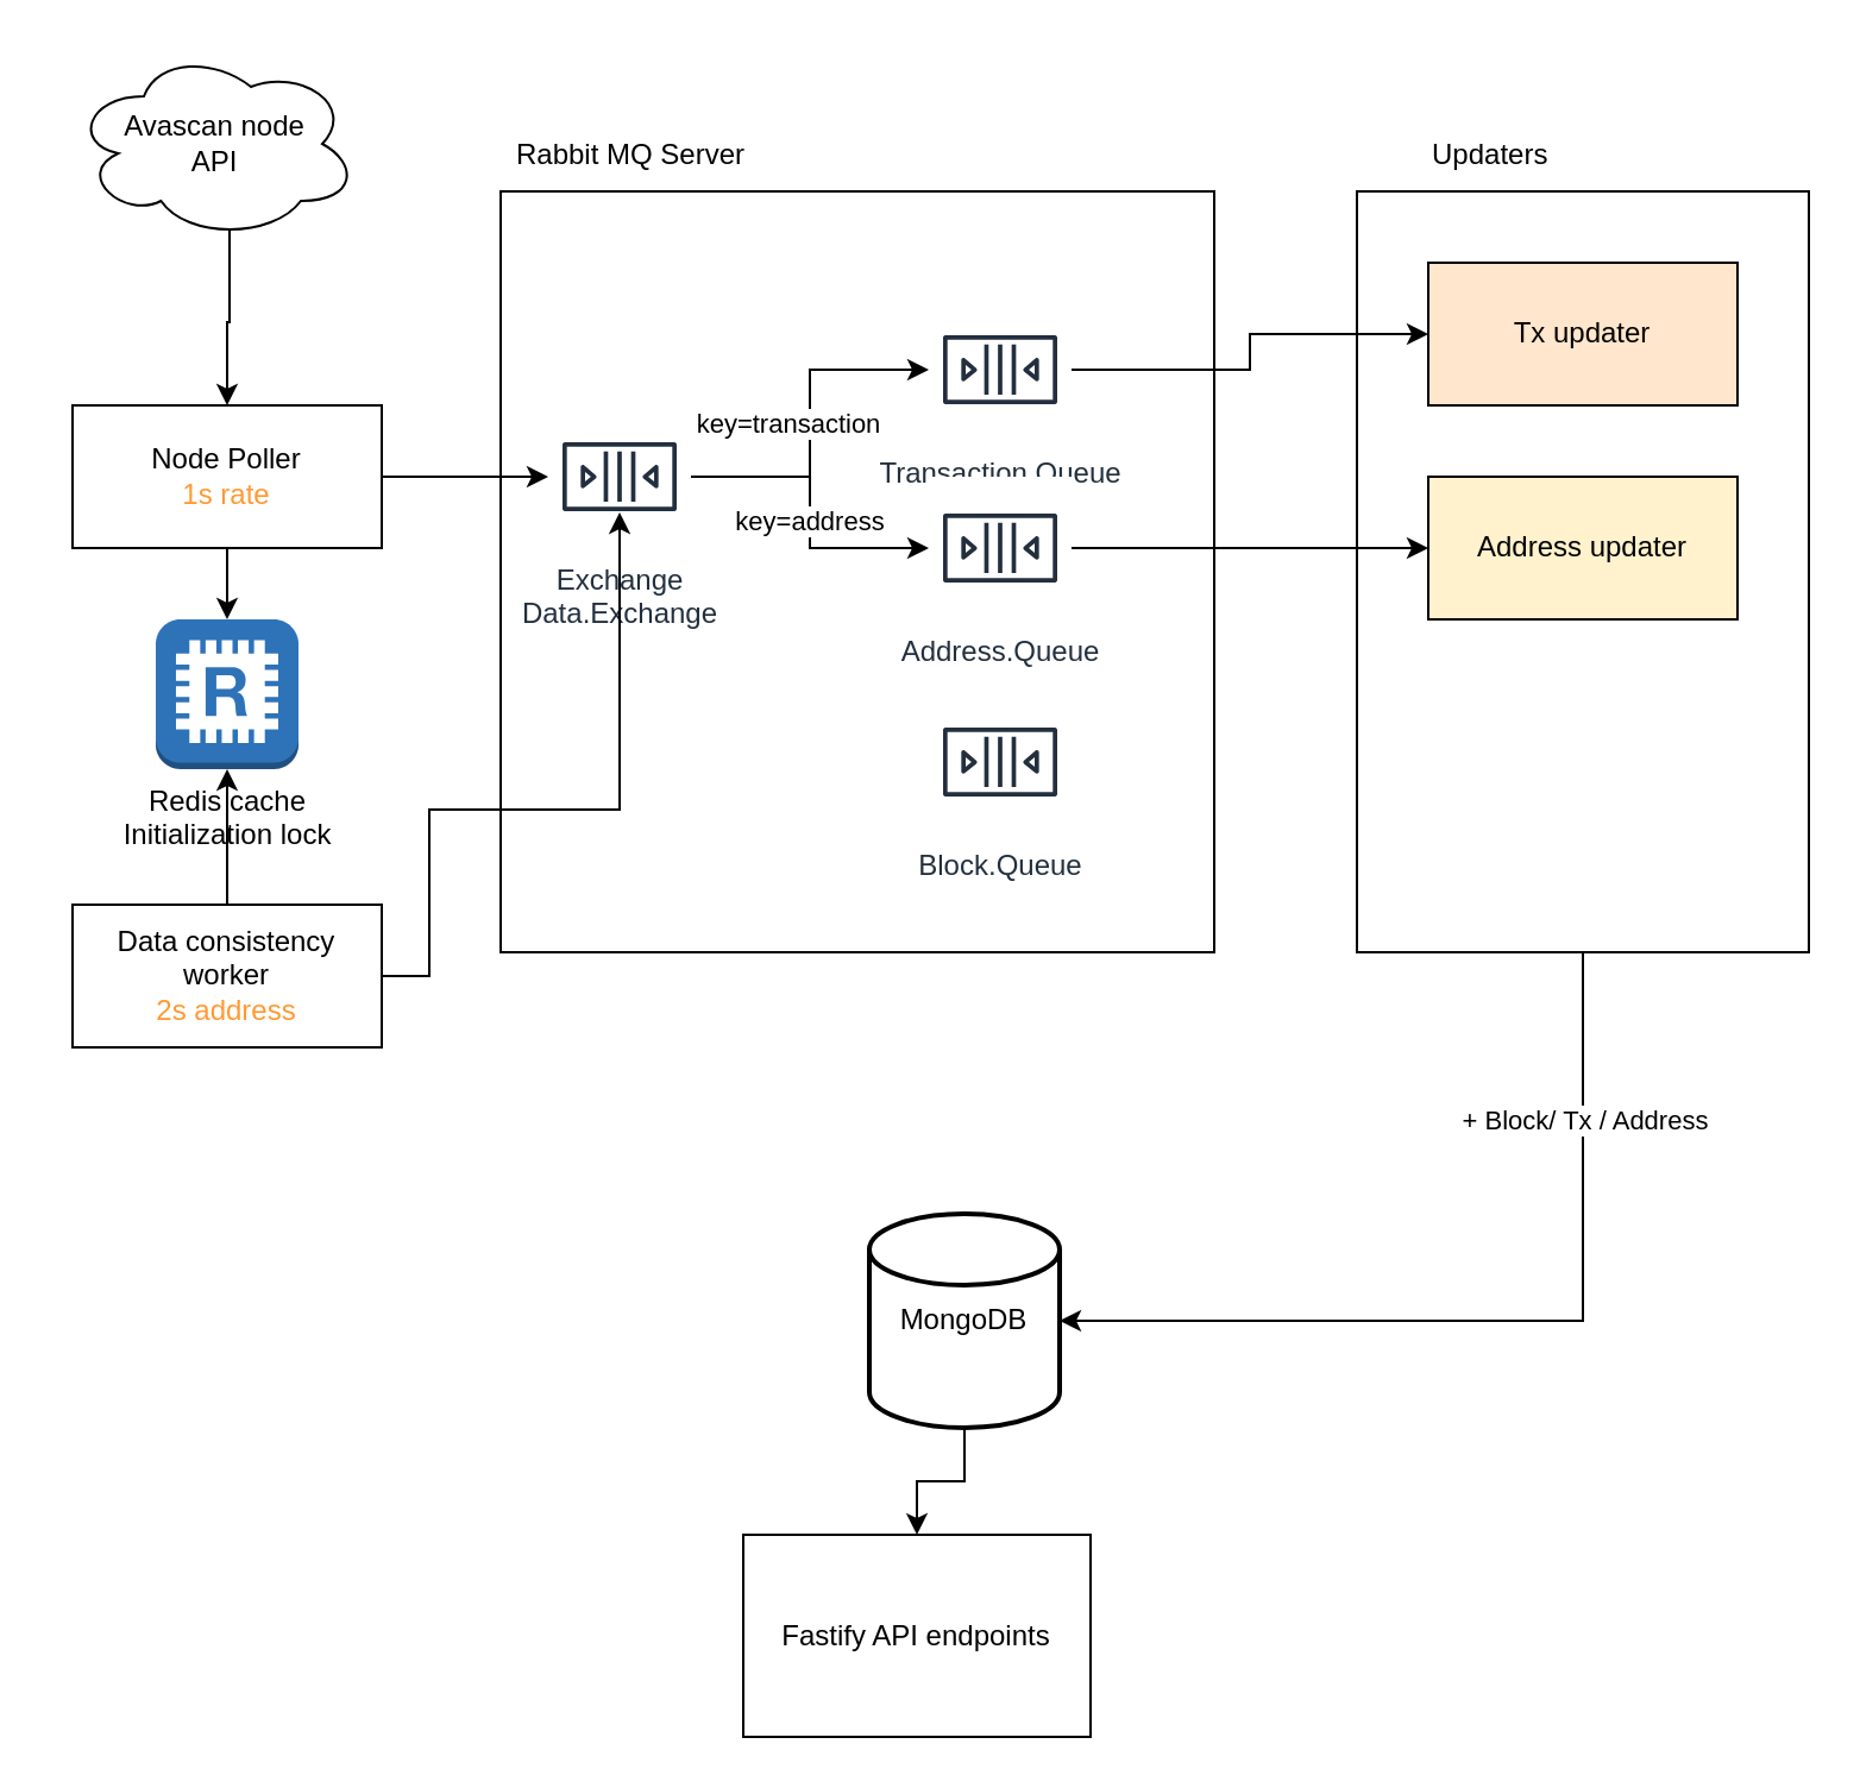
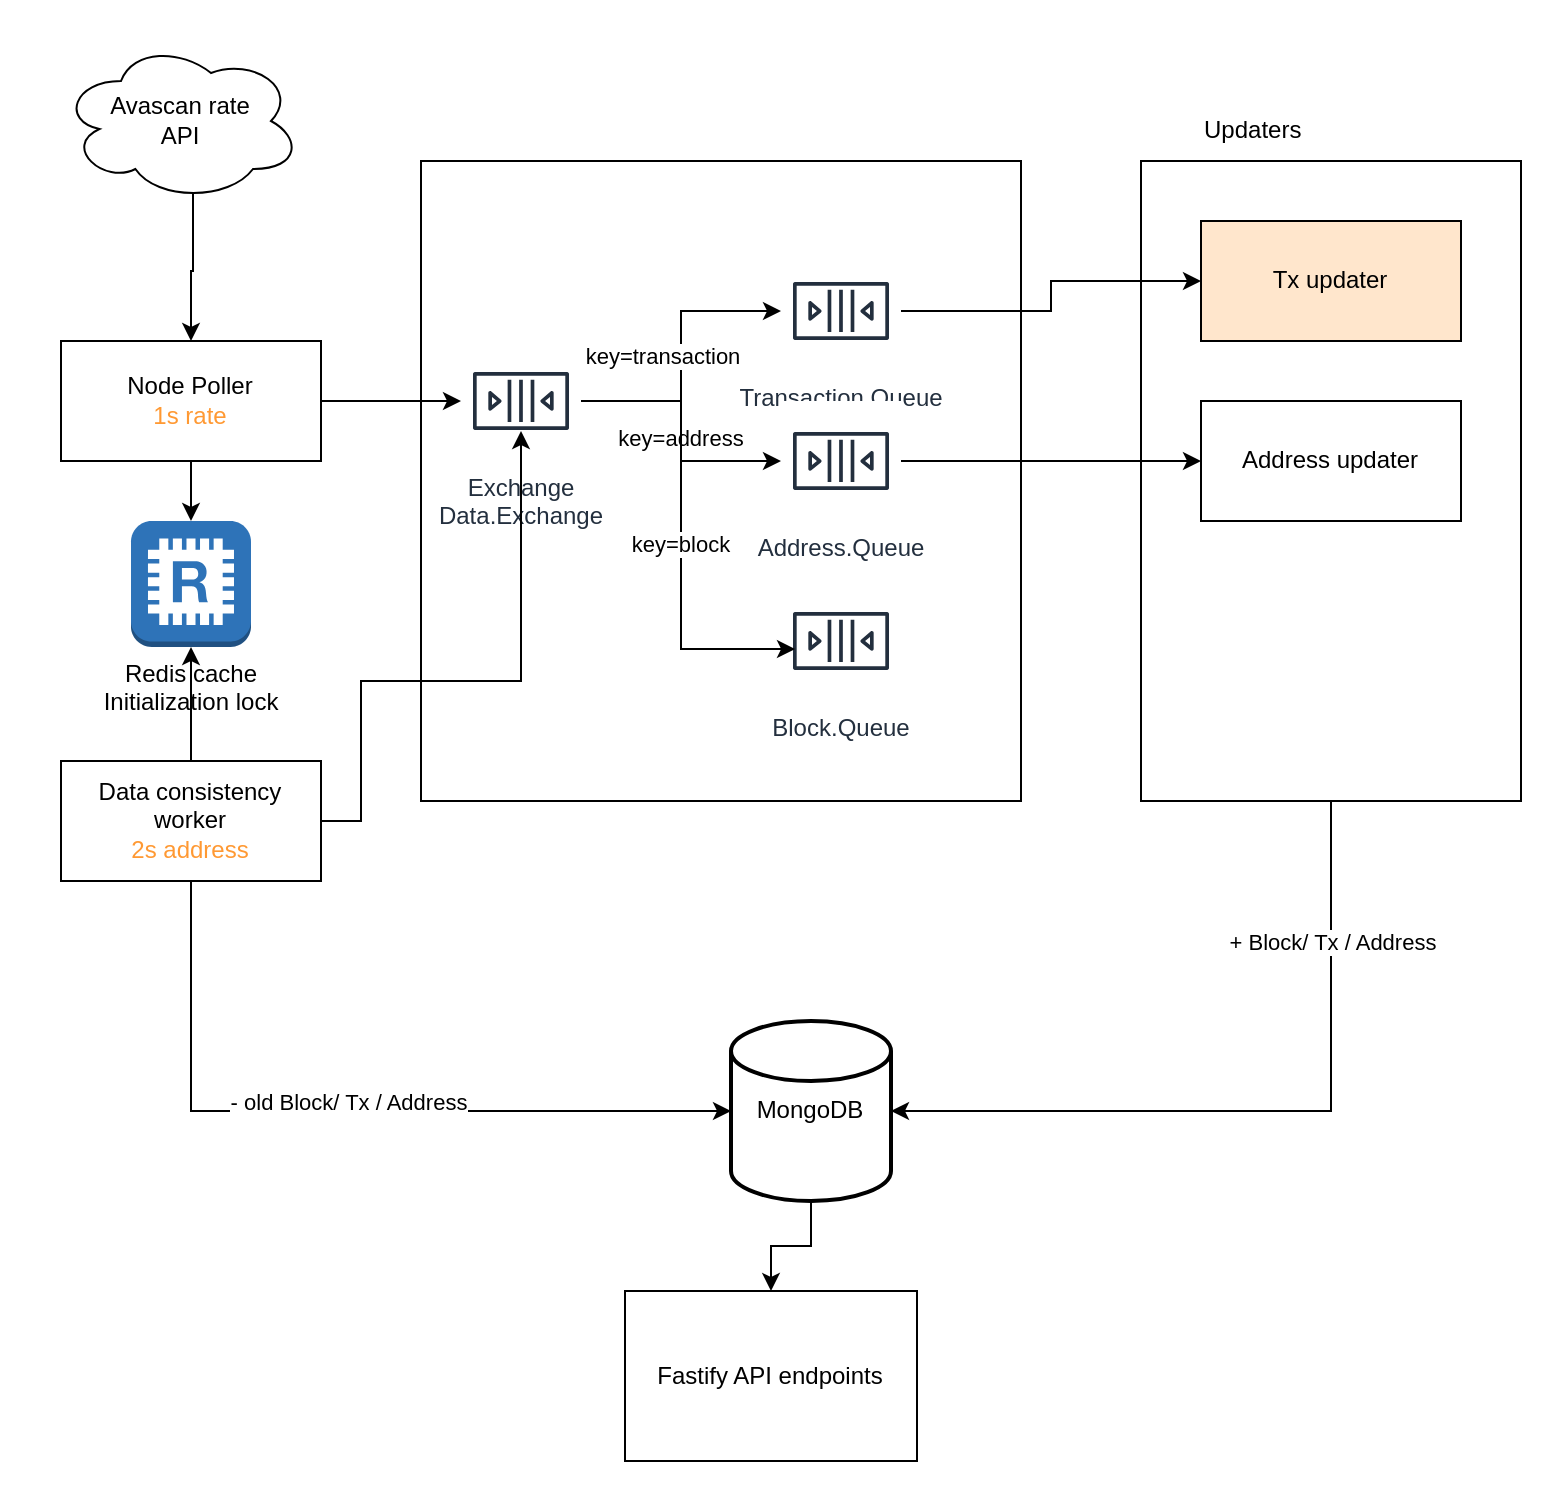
- <mxCell id="20" value="Avascan node &lt;br&gt;API" style="ellipse;shape=cloud;whiteSpace=wrap;html=1;" vertex="1" parent="1"><mxGeometry x="30" y="20" width="120" height="80" as="geometry" /></mxCell>
+ <mxCell id="20" value="Avascan rate &lt;br&gt;API" style="ellipse;shape=cloud;whiteSpace=wrap;html=1;" vertex="1" parent="1"><mxGeometry x="30" y="20" width="120" height="80" as="geometry" /></mxCell>
- <mxCell id="15" value="Rabbit MQ Server" style="text;html=1;strokeColor=none;fillColor=none;align=center;verticalAlign=middle;whiteSpace=wrap;rounded=0;" vertex="1" parent="1"><mxGeometry x="210" y="50" width="110" height="30" as="geometry" /></mxCell>
- <mxCell id="22" value="Address updater" style="rounded=0;whiteSpace=wrap;html=1;fillColor=#fff2cc;" vertex="1" parent="1"><mxGeometry x="600" y="200" width="130" height="60" as="geometry" /></mxCell>
+ <mxCell id="22" value="Address updater" style="rounded=0;whiteSpace=wrap;html=1;" vertex="1" parent="1"><mxGeometry x="600" y="200" width="130" height="60" as="geometry" /></mxCell>
+ <mxCell id="30" value="" style="edgeStyle=orthogonalEdgeStyle;rounded=0;orthogonalLoop=1;jettySize=auto;html=1;entryX=0.117;entryY=0.567;entryDx=0;entryDy=0;entryPerimeter=0;" edge="1" parent="1" source="8" target="29"><mxGeometry relative="1" as="geometry"><mxPoint x="300" y="210" as="sourcePoint" /><mxPoint x="400" y="240" as="targetPoint" /><Array as="points"><mxPoint x="340" y="200" /><mxPoint x="340" y="324" /></Array></mxGeometry></mxCell>
+ <mxCell id="31" value="key=block" style="edgeLabel;html=1;align=center;verticalAlign=middle;resizable=0;points=[];" vertex="1" connectable="0" parent="30"><mxGeometry x="0.046" y="-1" relative="1" as="geometry"><mxPoint as="offset" /></mxGeometry></mxCell>
+ <mxCell id="36" style="edgeStyle=orthogonalEdgeStyle;rounded=0;orthogonalLoop=1;jettySize=auto;html=1;exitX=0.5;exitY=1;exitDx=0;exitDy=0;entryX=0;entryY=0.5;entryDx=0;entryDy=0;entryPerimeter=0;" edge="1" parent="1" source="34" target="14"><mxGeometry relative="1" as="geometry"><mxPoint x="675" y="410" as="sourcePoint" /><mxPoint x="455" y="565" as="targetPoint" /></mxGeometry></mxCell>
+ <mxCell id="37" value="- old Block/ Tx / Address" style="edgeLabel;html=1;align=center;verticalAlign=middle;resizable=0;points=[];" vertex="1" connectable="0" parent="36"><mxGeometry x="-0.065" y="2" relative="1" as="geometry"><mxPoint x="13" y="-3" as="offset" /></mxGeometry></mxCell>
